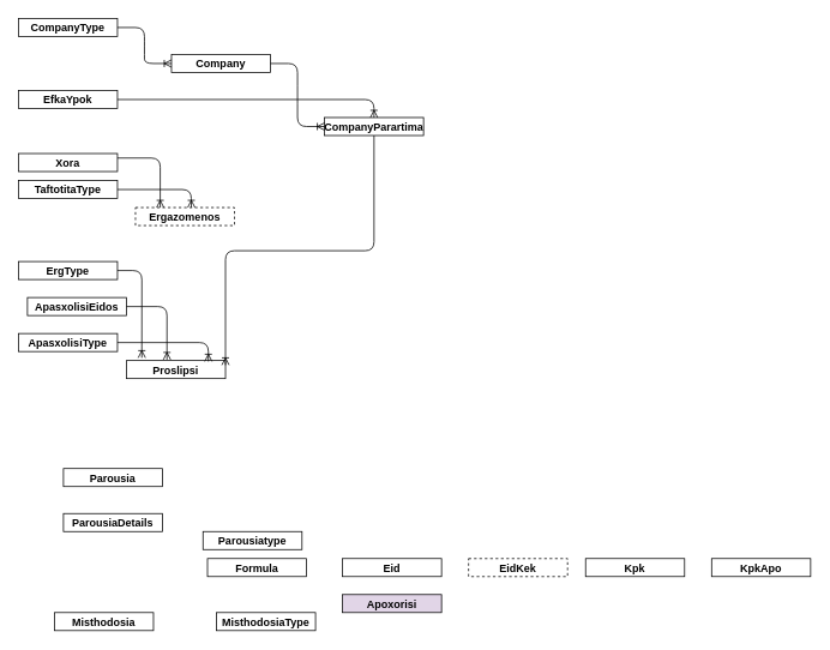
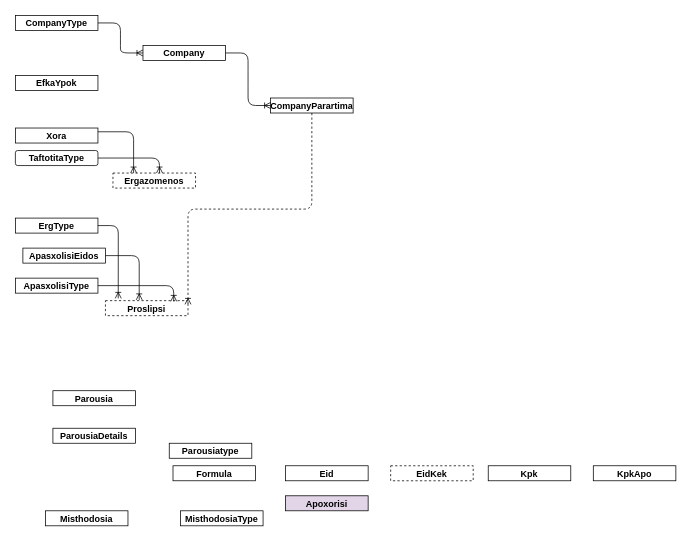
- <mxCell id="26" value="" style="edgeStyle=orthogonalEdgeStyle;fontSize=12;html=1;endArrow=ERoneToMany;exitX=1;exitY=0.5;exitDx=0;exitDy=0;entryX=0.5;entryY=0;entryDx=0;entryDy=0;" edge="1" parent="1" source="6" target="4"><mxGeometry width="100" height="100" relative="1" as="geometry"><mxPoint x="380" y="450" as="sourcePoint" /><mxPoint x="390" y="110" as="targetPoint" /></mxGeometry></mxCell>
- <mxCell id="28" value="&lt;p style=&quot;margin: 0px ; margin-top: 4px ; text-align: center&quot;&gt;&lt;b&gt;TaftotitaType&lt;/b&gt;&lt;br&gt;&lt;/p&gt;" style="verticalAlign=top;align=left;overflow=fill;fontSize=12;fontFamily=Helvetica;html=1;" vertex="1" parent="1"><mxGeometry x="20" y="200" width="110" height="20" as="geometry" /></mxCell>
+ <mxCell id="28" value="&lt;p style=&quot;margin: 0px ; margin-top: 4px ; text-align: center&quot;&gt;&lt;b&gt;TaftotitaType&lt;/b&gt;&lt;br&gt;&lt;/p&gt;" style="verticalAlign=top;align=left;overflow=fill;fontSize=12;fontFamily=Helvetica;html=1;rounded=1;" vertex="1" parent="1"><mxGeometry x="20" y="200" width="110" height="20" as="geometry" /></mxCell>
- <mxCell id="34" value="" style="fontSize=12;html=1;endArrow=ERoneToMany;entryX=1;entryY=0.25;entryDx=0;entryDy=0;edgeStyle=elbowEdgeStyle;elbow=vertical;exitX=0.5;exitY=1;exitDx=0;exitDy=0;" edge="1" parent="1" source="4" target="9"><mxGeometry width="100" height="100" relative="1" as="geometry"><mxPoint x="410" y="210" as="sourcePoint" /><mxPoint x="480" y="350" as="targetPoint" /></mxGeometry></mxCell>
+ <mxCell id="34" value="" style="fontSize=12;html=1;endArrow=ERoneToMany;entryX=1;entryY=0.25;entryDx=0;entryDy=0;edgeStyle=elbowEdgeStyle;elbow=vertical;exitX=0.5;exitY=1;exitDx=0;exitDy=0;dashed=1;" edge="1" parent="1" source="4" target="9"><mxGeometry width="100" height="100" relative="1" as="geometry"><mxPoint x="410" y="210" as="sourcePoint" /><mxPoint x="480" y="350" as="targetPoint" /></mxGeometry></mxCell>
- <mxCell id="9" value="&lt;p style=&quot;margin: 0px ; margin-top: 4px ; text-align: center&quot;&gt;&lt;b&gt;Proslipsi&lt;/b&gt;&lt;br&gt;&lt;/p&gt;" style="verticalAlign=top;align=left;overflow=fill;fontSize=12;fontFamily=Helvetica;html=1;" vertex="1" parent="1"><mxGeometry x="140" y="400" width="110" height="20" as="geometry" /></mxCell>
+ <mxCell id="9" value="&lt;p style=&quot;margin: 0px ; margin-top: 4px ; text-align: center&quot;&gt;&lt;b&gt;Proslipsi&lt;/b&gt;&lt;br&gt;&lt;/p&gt;" style="verticalAlign=top;align=left;overflow=fill;fontSize=12;fontFamily=Helvetica;html=1;dashed=1;" vertex="1" parent="1"><mxGeometry x="140" y="400" width="110" height="20" as="geometry" /></mxCell>
